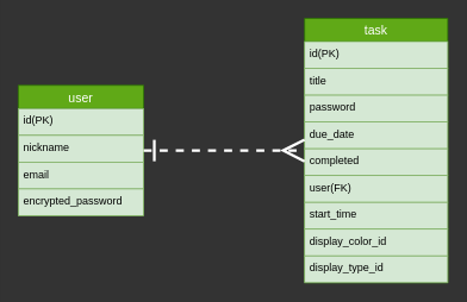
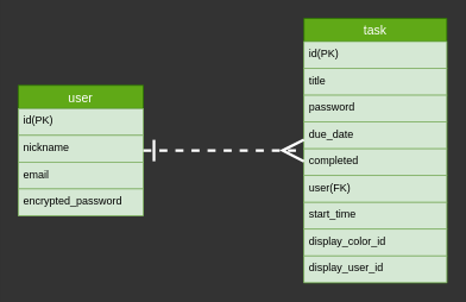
- <mxCell id="16" value="display_type_id" style="text;strokeColor=#82b366;fillColor=#d5e8d4;spacingLeft=4;spacingRight=4;overflow=hidden;rotatable=0;points=[[0,0.5],[1,0.5]];portConstraint=eastwest;fontSize=12;labelBackgroundColor=none;fontColor=#000000;" parent="7" vertex="1"><mxGeometry y="266" width="160" height="30" as="geometry" /></mxCell>
+ <mxCell id="16" value="display_user_id" style="text;strokeColor=#82b366;fillColor=#d5e8d4;spacingLeft=4;spacingRight=4;overflow=hidden;rotatable=0;points=[[0,0.5],[1,0.5]];portConstraint=eastwest;fontSize=12;labelBackgroundColor=none;fontColor=#000000;" parent="7" vertex="1"><mxGeometry y="266" width="160" height="30" as="geometry" /></mxCell>
